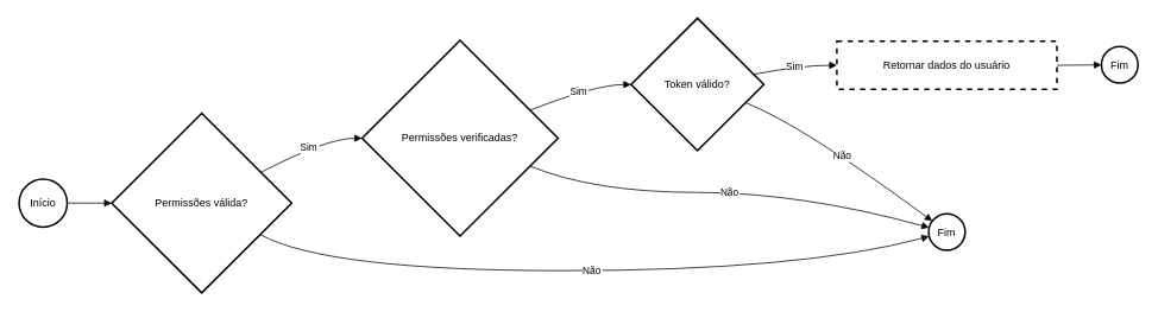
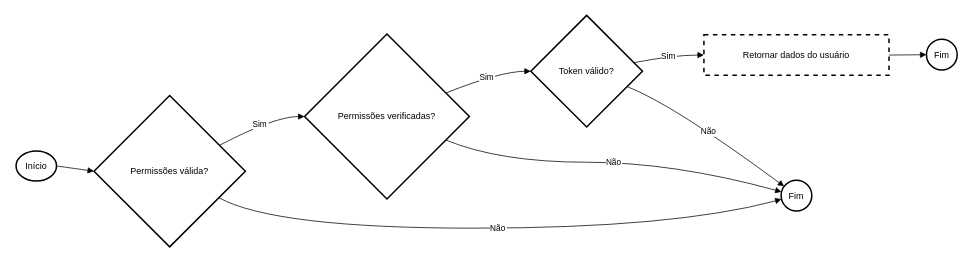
- <mxCell id="2" value="Início" style="ellipse;aspect=fixed;strokeWidth=2;whiteSpace=wrap;" vertex="1" parent="1"><mxGeometry x="20" y="201" width="54" height="54" as="geometry" /></mxCell>
+ <mxCell id="2" value="Início" style="ellipse;aspect=fixed;strokeWidth=2;whiteSpace=wrap;" vertex="1" parent="1"><mxGeometry x="20" y="201" width="54" height="40" as="geometry" /></mxCell>
